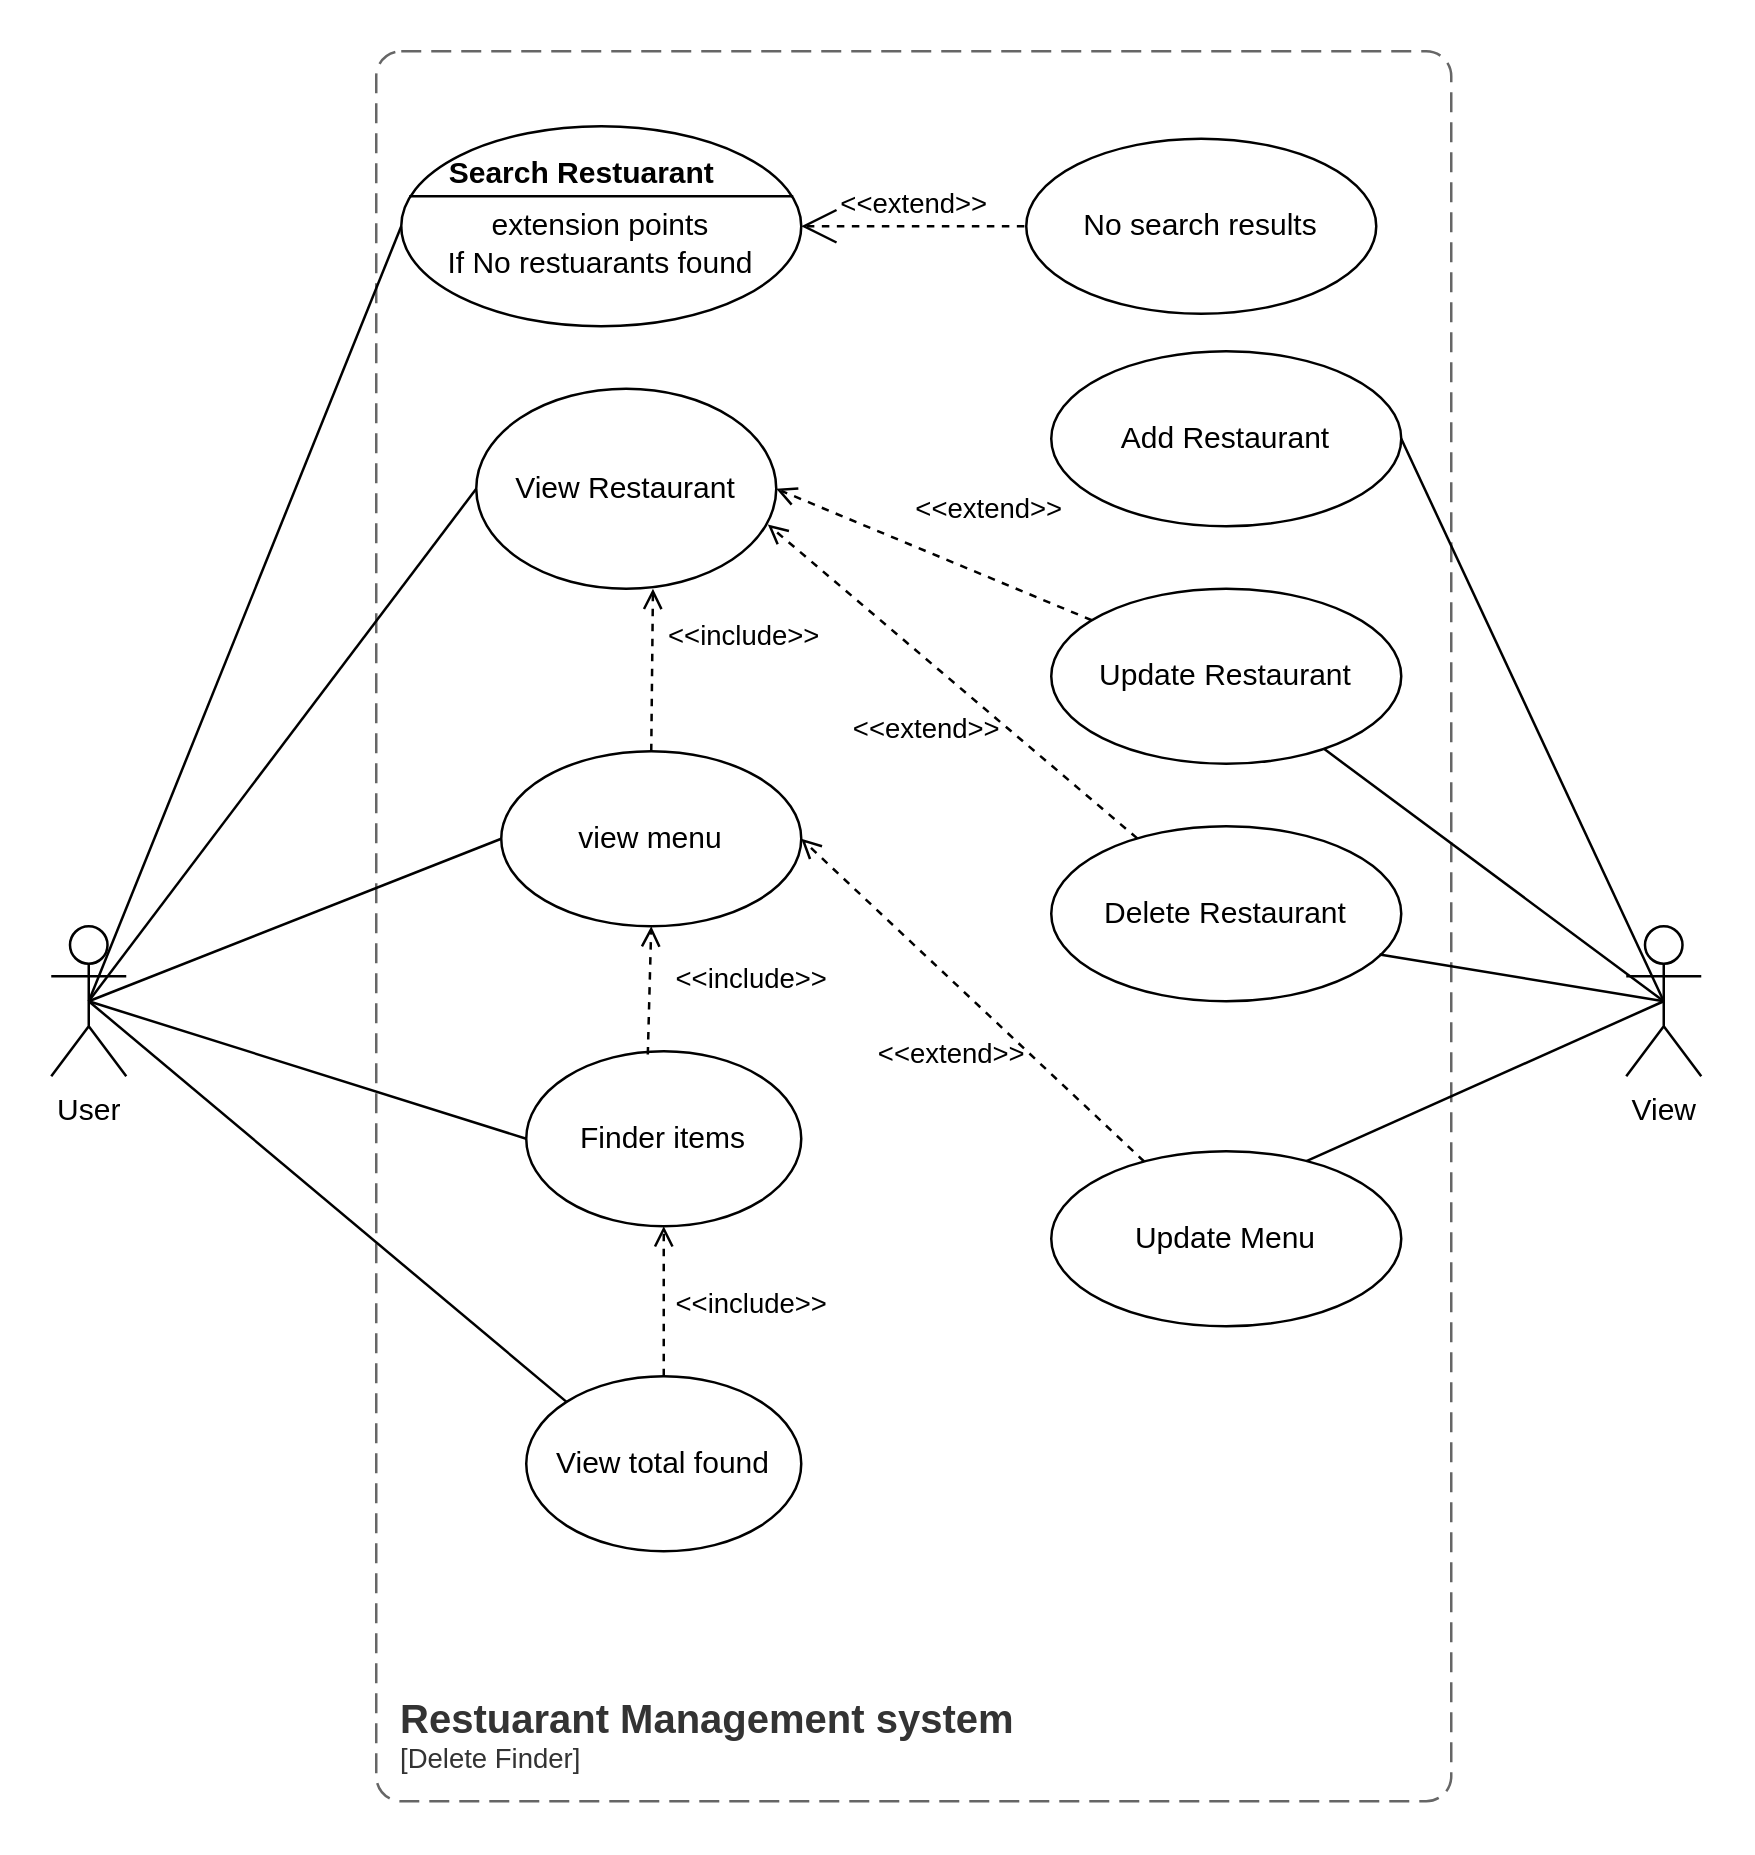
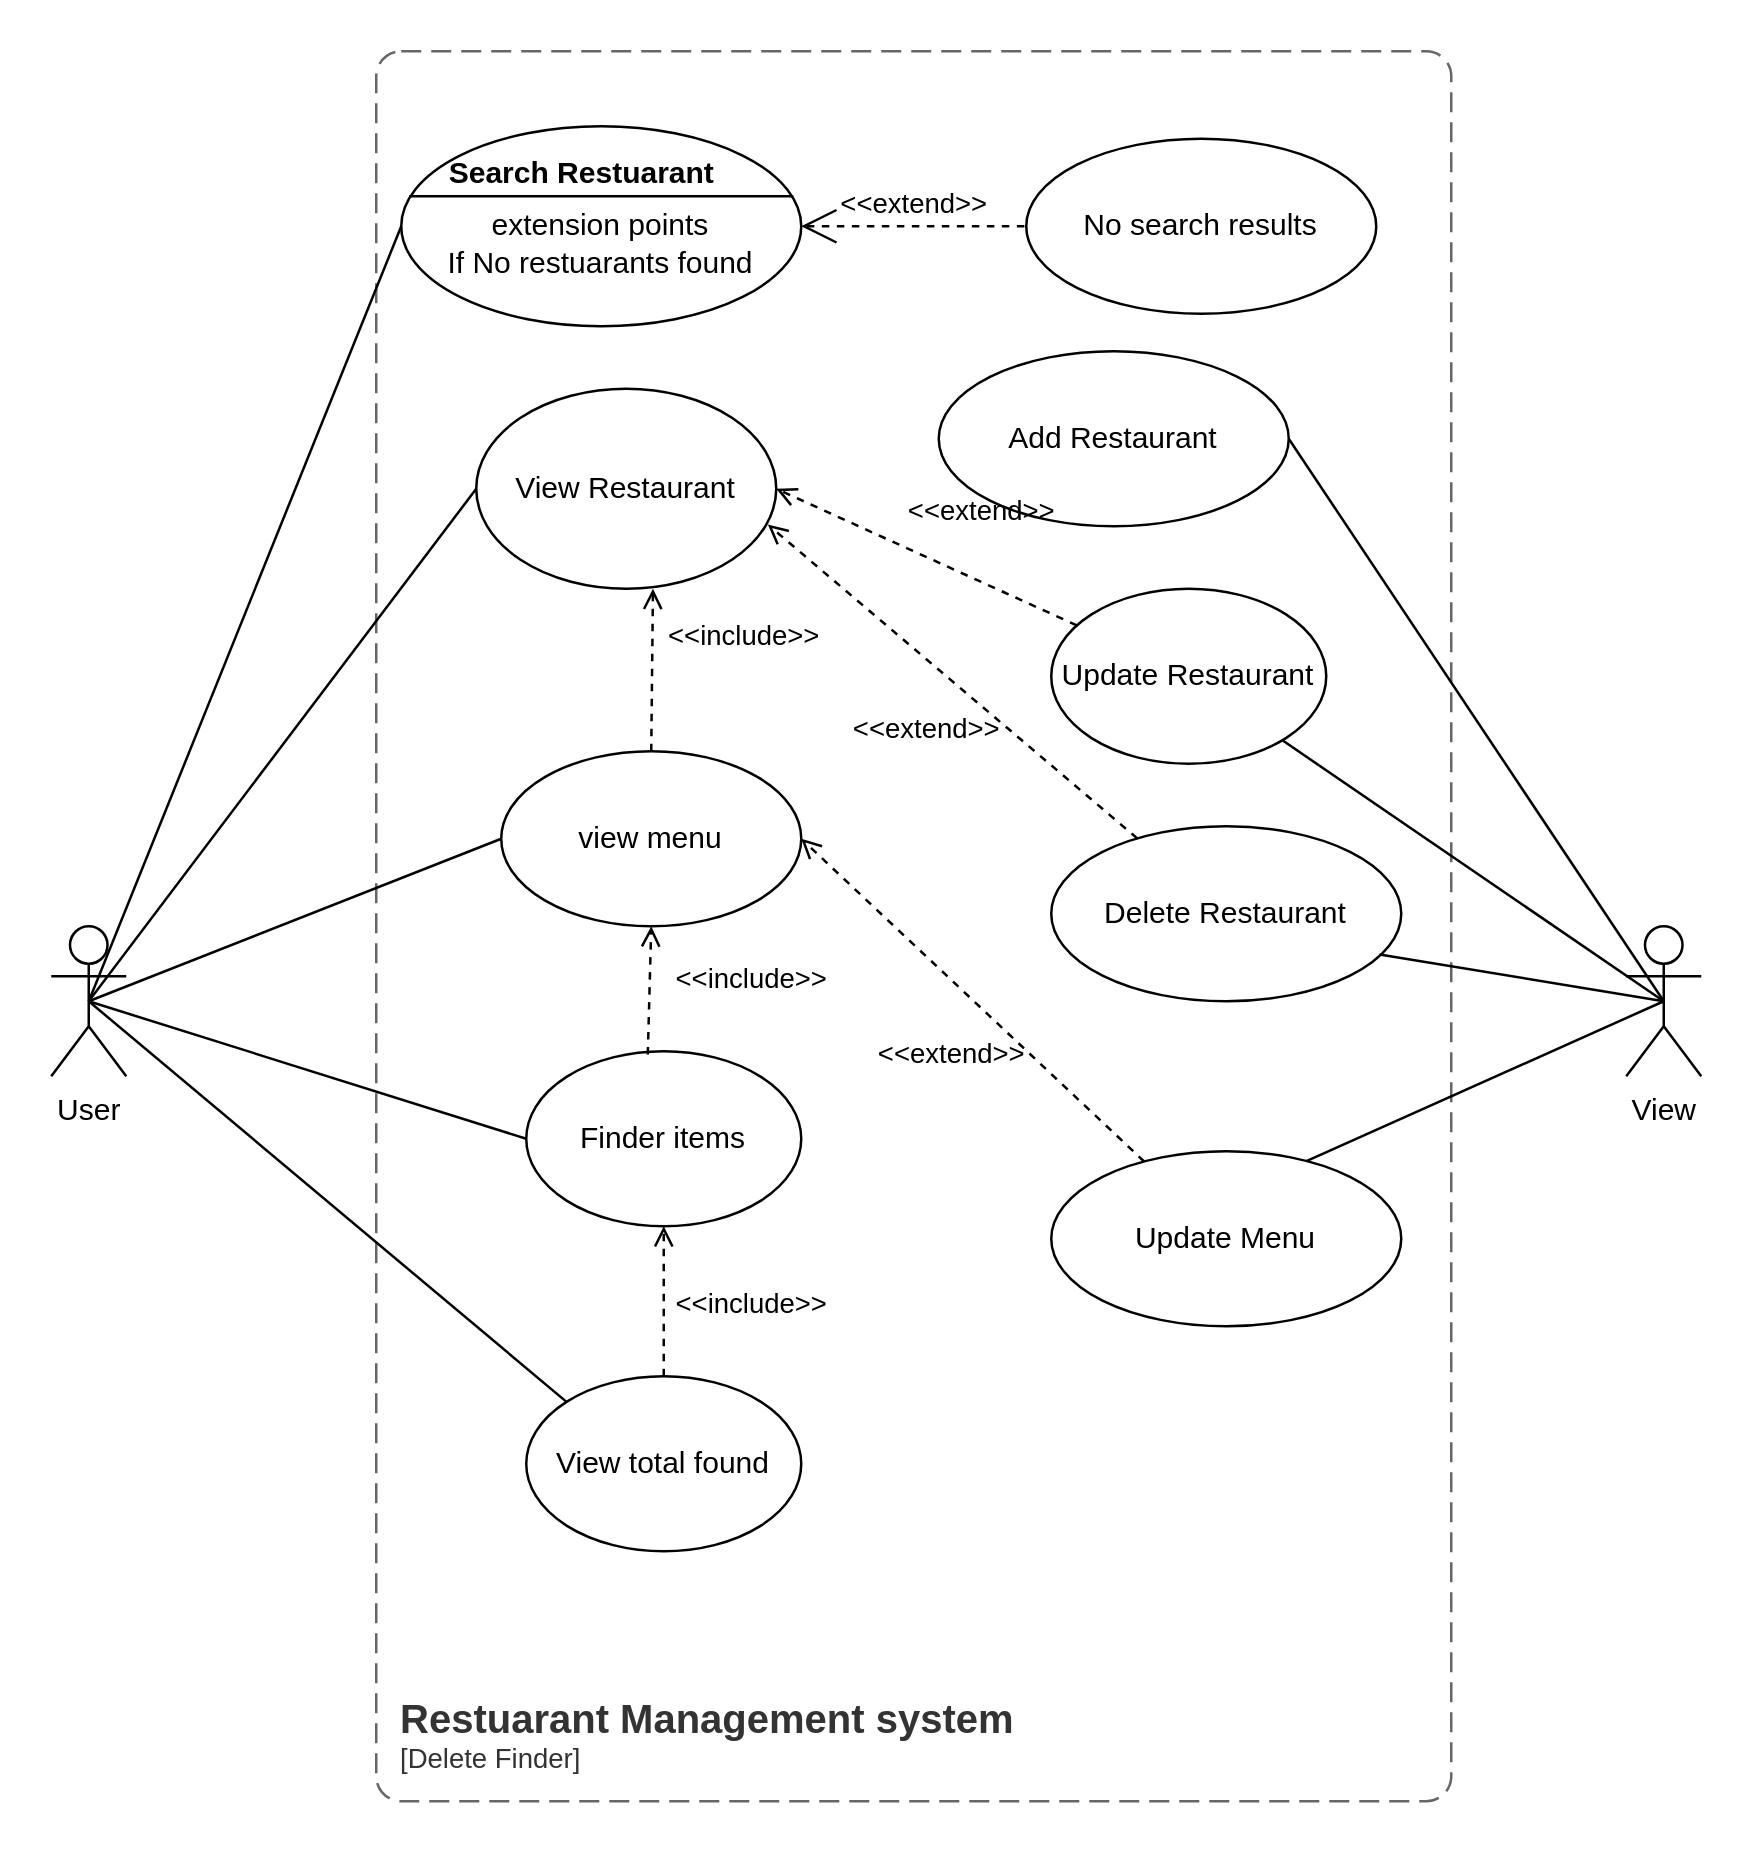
- <mxCell id="8" value="Add Restaurant" style="ellipse;whiteSpace=wrap;html=1;" parent="1" vertex="1"><mxGeometry x="420" y="140" width="140" height="70" as="geometry" /></mxCell>
+ <mxCell id="8" value="Add Restaurant" style="ellipse;whiteSpace=wrap;html=1;" parent="1" vertex="1"><mxGeometry x="375" y="140" width="140" height="70" as="geometry" /></mxCell>
- <mxCell id="5" value="Update Restaurant" style="ellipse;whiteSpace=wrap;html=1;" parent="1" vertex="1"><mxGeometry x="420" y="235" width="140" height="70" as="geometry" /></mxCell>
+ <mxCell id="5" value="Update Restaurant" style="ellipse;whiteSpace=wrap;html=1;" parent="1" vertex="1"><mxGeometry x="420" y="235" width="110" height="70" as="geometry" /></mxCell>
